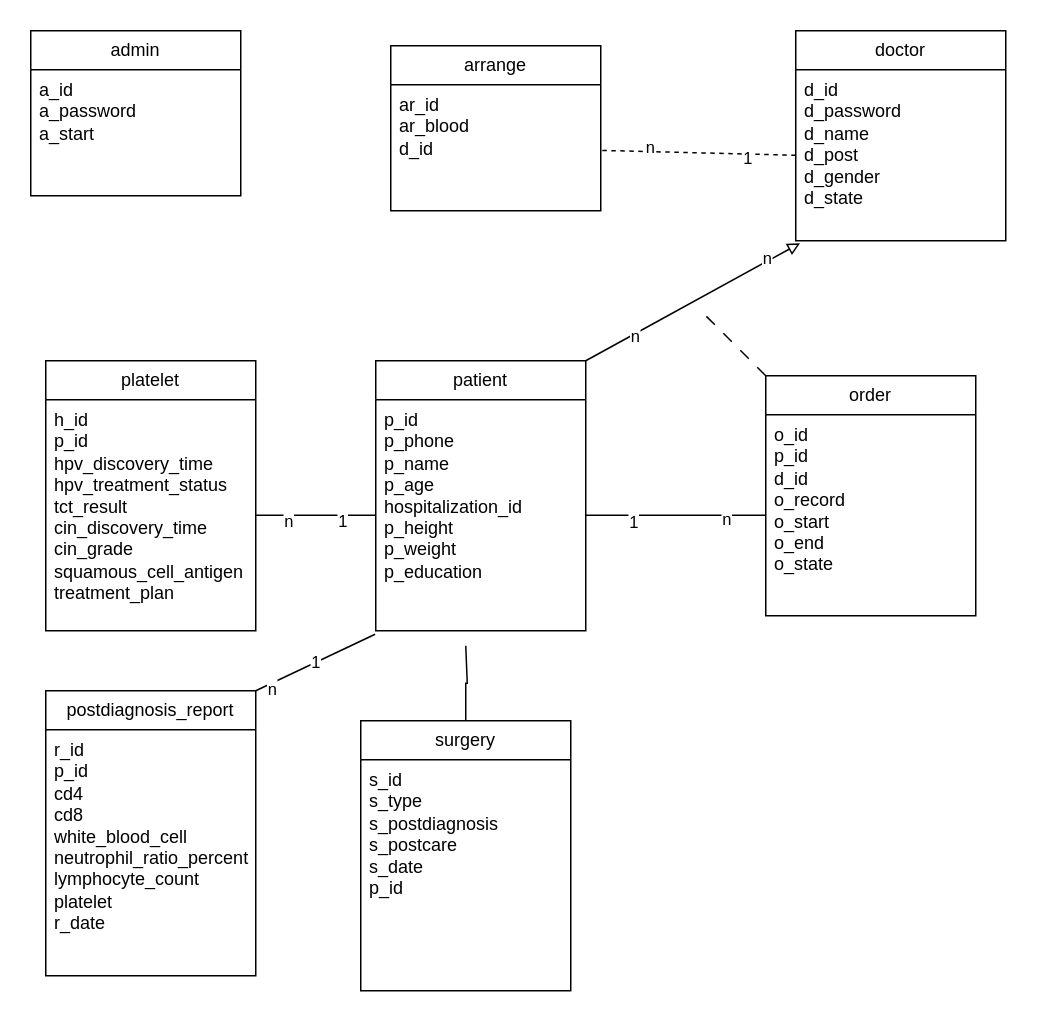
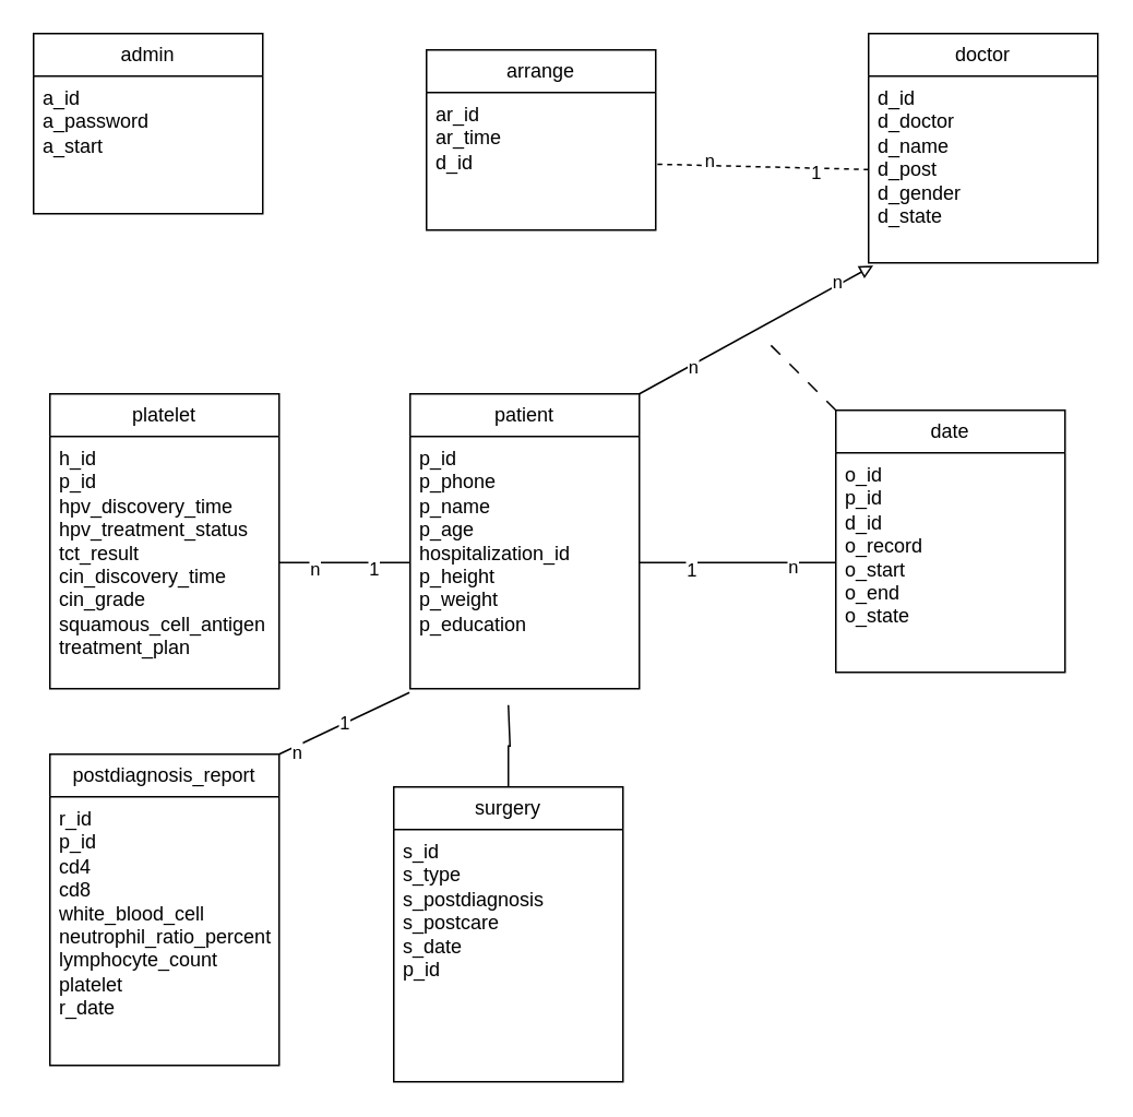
- <mxCell id="16" value="&lt;div&gt;&lt;div&gt;ar_id&lt;/div&gt;&lt;div&gt;ar_blood&lt;/div&gt;&lt;div&gt;d_id&lt;/div&gt;&lt;/div&gt;&lt;div&gt;&lt;br&gt;&lt;/div&gt;" style="text;strokeColor=none;fillColor=none;align=left;verticalAlign=top;spacingLeft=4;spacingRight=4;overflow=hidden;rotatable=0;points=[[0,0.5],[1,0.5]];portConstraint=eastwest;whiteSpace=wrap;html=1;" vertex="1" parent="15"><mxGeometry y="26" width="140" height="84" as="geometry" /></mxCell>
+ <mxCell id="16" value="&lt;div&gt;&lt;div&gt;ar_id&lt;/div&gt;&lt;div&gt;ar_time&lt;/div&gt;&lt;div&gt;d_id&lt;/div&gt;&lt;/div&gt;&lt;div&gt;&lt;br&gt;&lt;/div&gt;" style="text;strokeColor=none;fillColor=none;align=left;verticalAlign=top;spacingLeft=4;spacingRight=4;overflow=hidden;rotatable=0;points=[[0,0.5],[1,0.5]];portConstraint=eastwest;whiteSpace=wrap;html=1;" vertex="1" parent="15"><mxGeometry y="26" width="140" height="84" as="geometry" /></mxCell>
- <mxCell id="5" value="&lt;div&gt;&lt;div&gt;d_id&lt;/div&gt;&lt;div&gt;d_password&lt;/div&gt;&lt;div&gt;d_name&lt;/div&gt;&lt;div&gt;d_post&lt;/div&gt;&lt;div&gt;d_gender&lt;/div&gt;&lt;div&gt;d_state&lt;/div&gt;&lt;/div&gt;&lt;div&gt;&lt;br&gt;&lt;/div&gt;" style="text;strokeColor=none;fillColor=none;align=left;verticalAlign=top;spacingLeft=4;spacingRight=4;overflow=hidden;rotatable=0;points=[[0,0.5],[1,0.5]];portConstraint=eastwest;whiteSpace=wrap;html=1;" vertex="1" parent="4"><mxGeometry y="26" width="140" height="114" as="geometry" /></mxCell>
+ <mxCell id="5" value="&lt;div&gt;&lt;div&gt;d_id&lt;/div&gt;&lt;div&gt;d_doctor&lt;/div&gt;&lt;div&gt;d_name&lt;/div&gt;&lt;div&gt;d_post&lt;/div&gt;&lt;div&gt;d_gender&lt;/div&gt;&lt;div&gt;d_state&lt;/div&gt;&lt;/div&gt;&lt;div&gt;&lt;br&gt;&lt;/div&gt;" style="text;strokeColor=none;fillColor=none;align=left;verticalAlign=top;spacingLeft=4;spacingRight=4;overflow=hidden;rotatable=0;points=[[0,0.5],[1,0.5]];portConstraint=eastwest;whiteSpace=wrap;html=1;" vertex="1" parent="4"><mxGeometry y="26" width="140" height="114" as="geometry" /></mxCell>
- <mxCell id="18" value="order" style="swimlane;fontStyle=0;childLayout=stackLayout;horizontal=1;startSize=26;fillColor=none;horizontalStack=0;resizeParent=1;resizeParentMax=0;resizeLast=0;collapsible=1;marginBottom=0;whiteSpace=wrap;html=1;" vertex="1" parent="1"><mxGeometry x="510" y="250" width="140" height="160" as="geometry" /></mxCell>
+ <mxCell id="18" value="date" style="swimlane;fontStyle=0;childLayout=stackLayout;horizontal=1;startSize=26;fillColor=none;horizontalStack=0;resizeParent=1;resizeParentMax=0;resizeLast=0;collapsible=1;marginBottom=0;whiteSpace=wrap;html=1;" vertex="1" parent="1"><mxGeometry x="510" y="250" width="140" height="160" as="geometry" /></mxCell>
